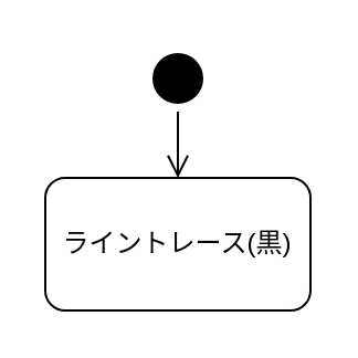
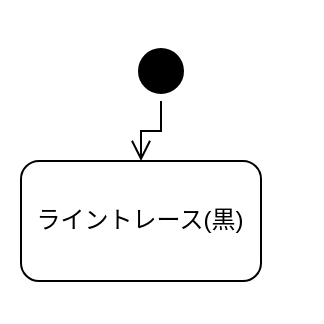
- <mxCell id="4" value="ライントレース(黒)" style="rounded=1;whiteSpace=wrap;html=1;" vertex="1" parent="1"><mxGeometry x="20" y="80" width="120" height="60" as="geometry" /></mxCell>
+ <mxCell id="4" value="ライントレース(黒)" style="rounded=1;whiteSpace=wrap;html=1;" vertex="1" parent="1"><mxGeometry x="10" y="80" width="120" height="60" as="geometry" /></mxCell>
